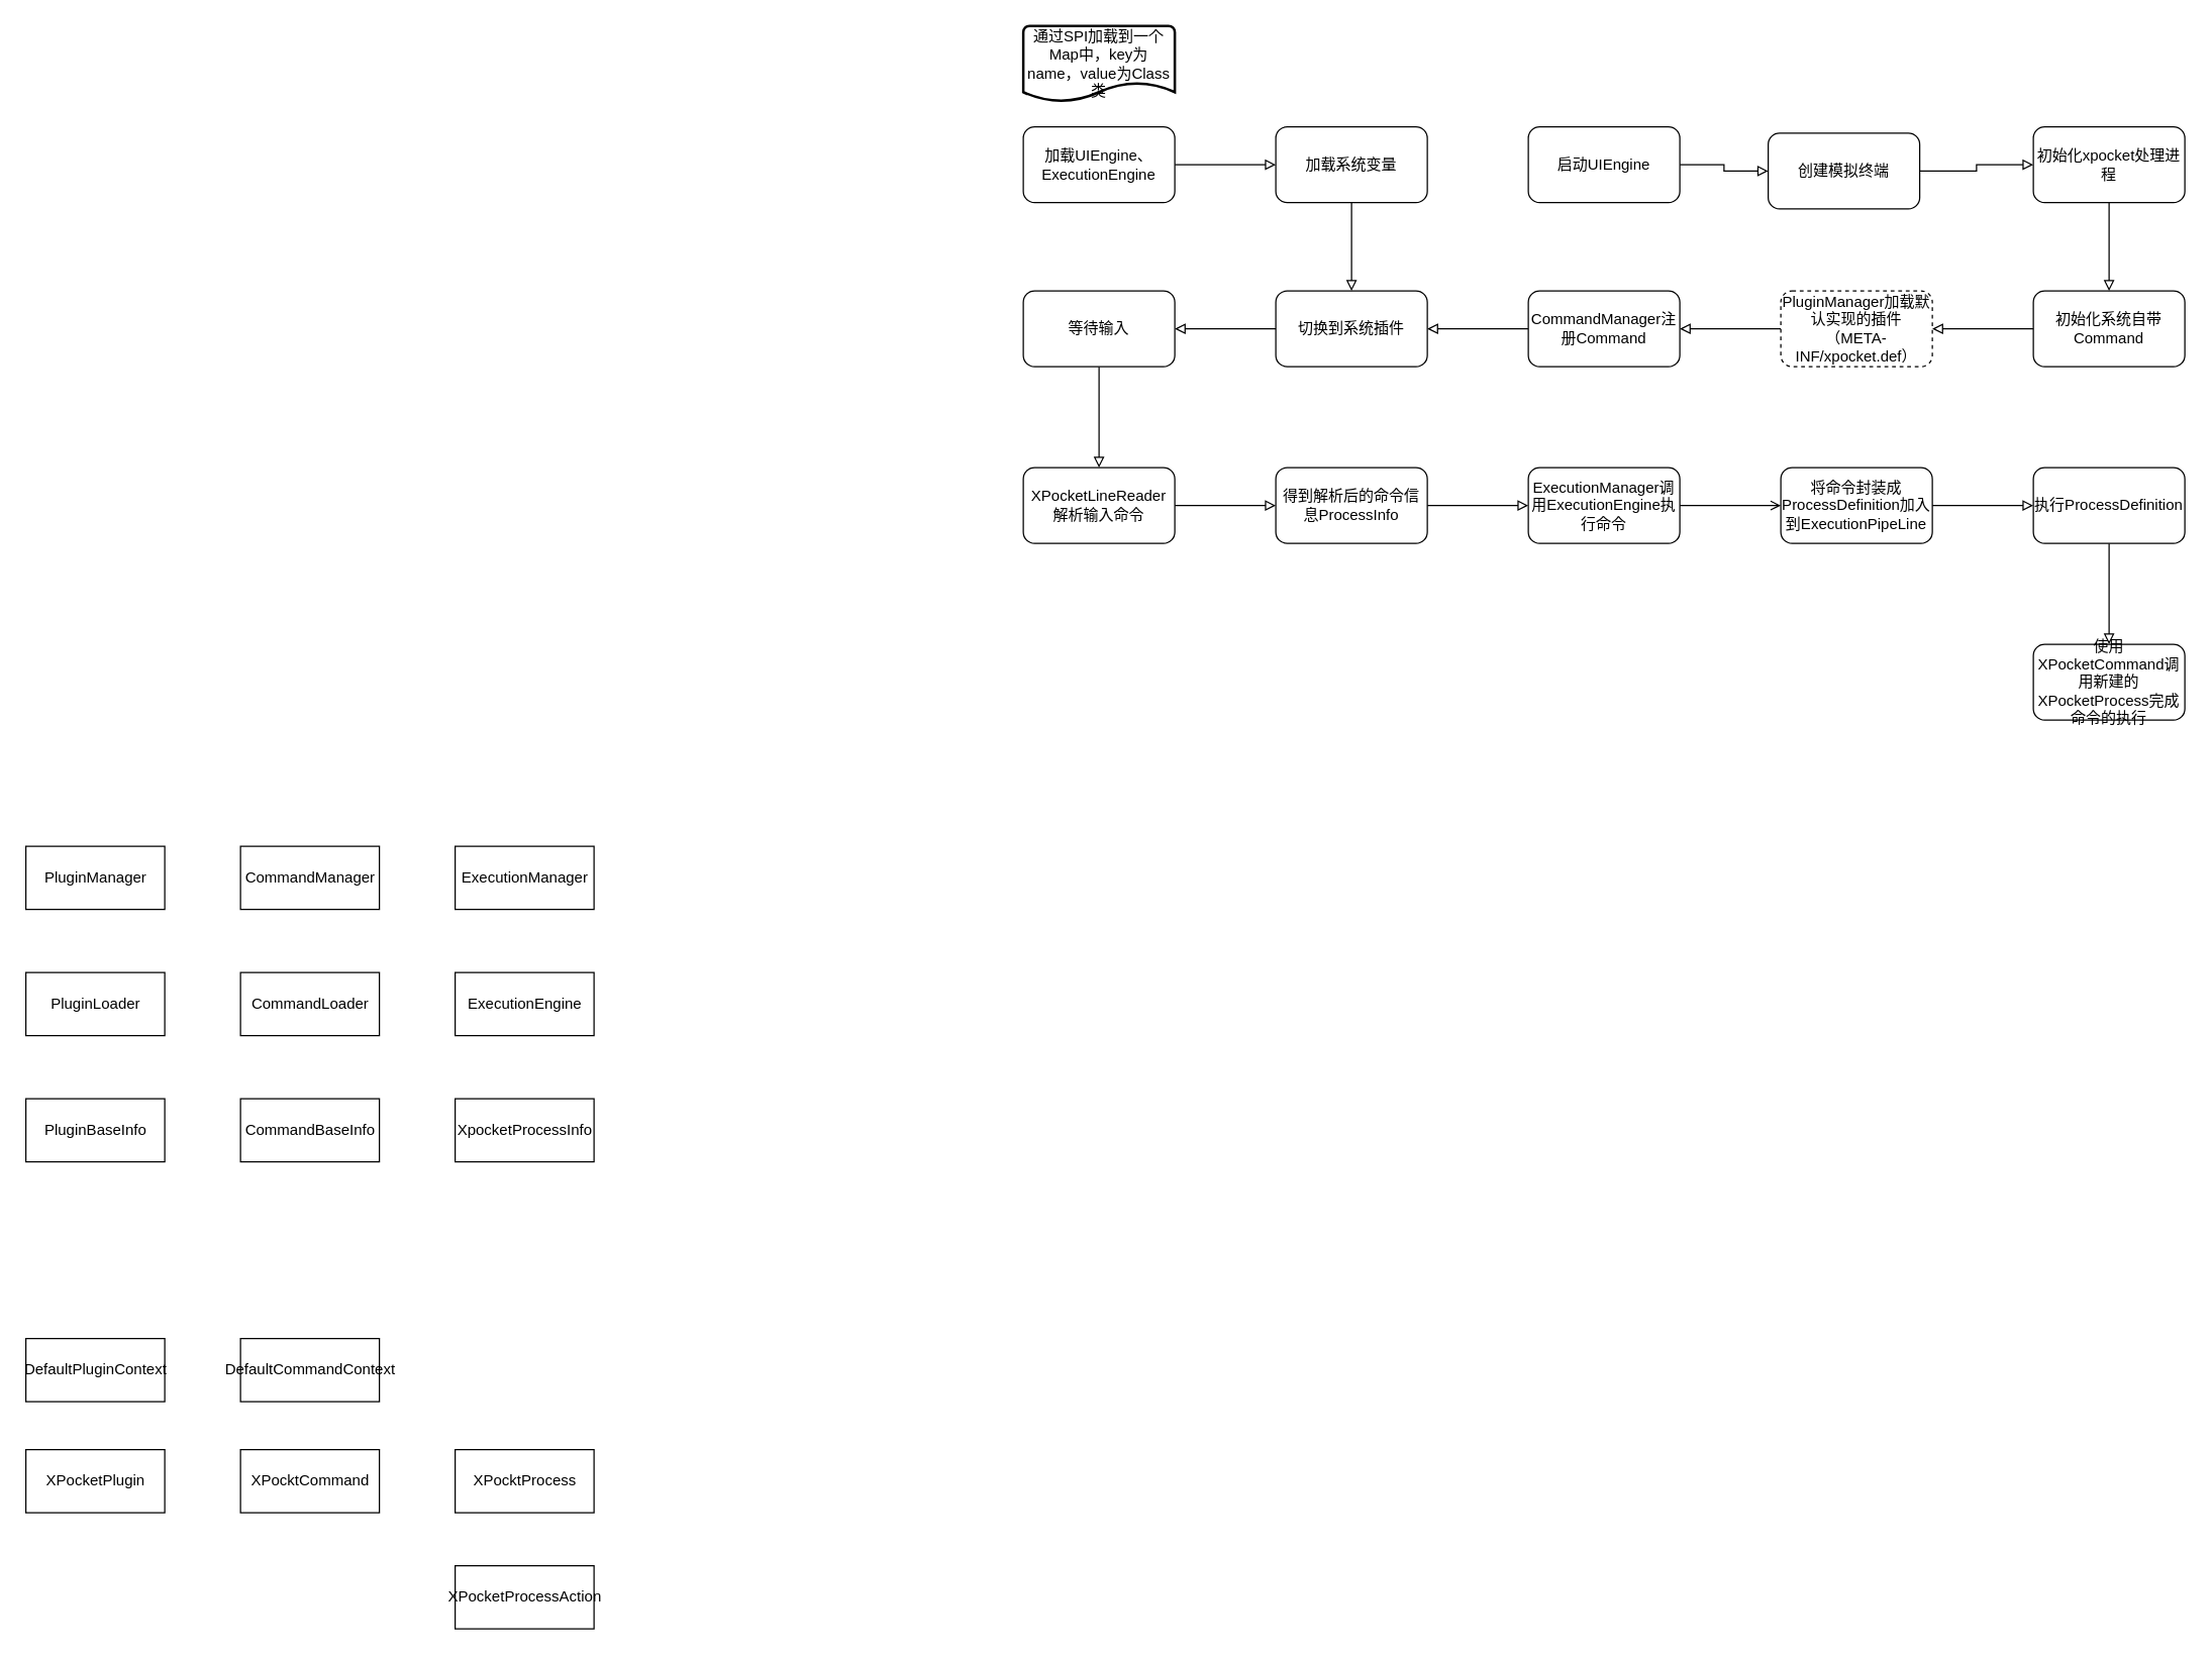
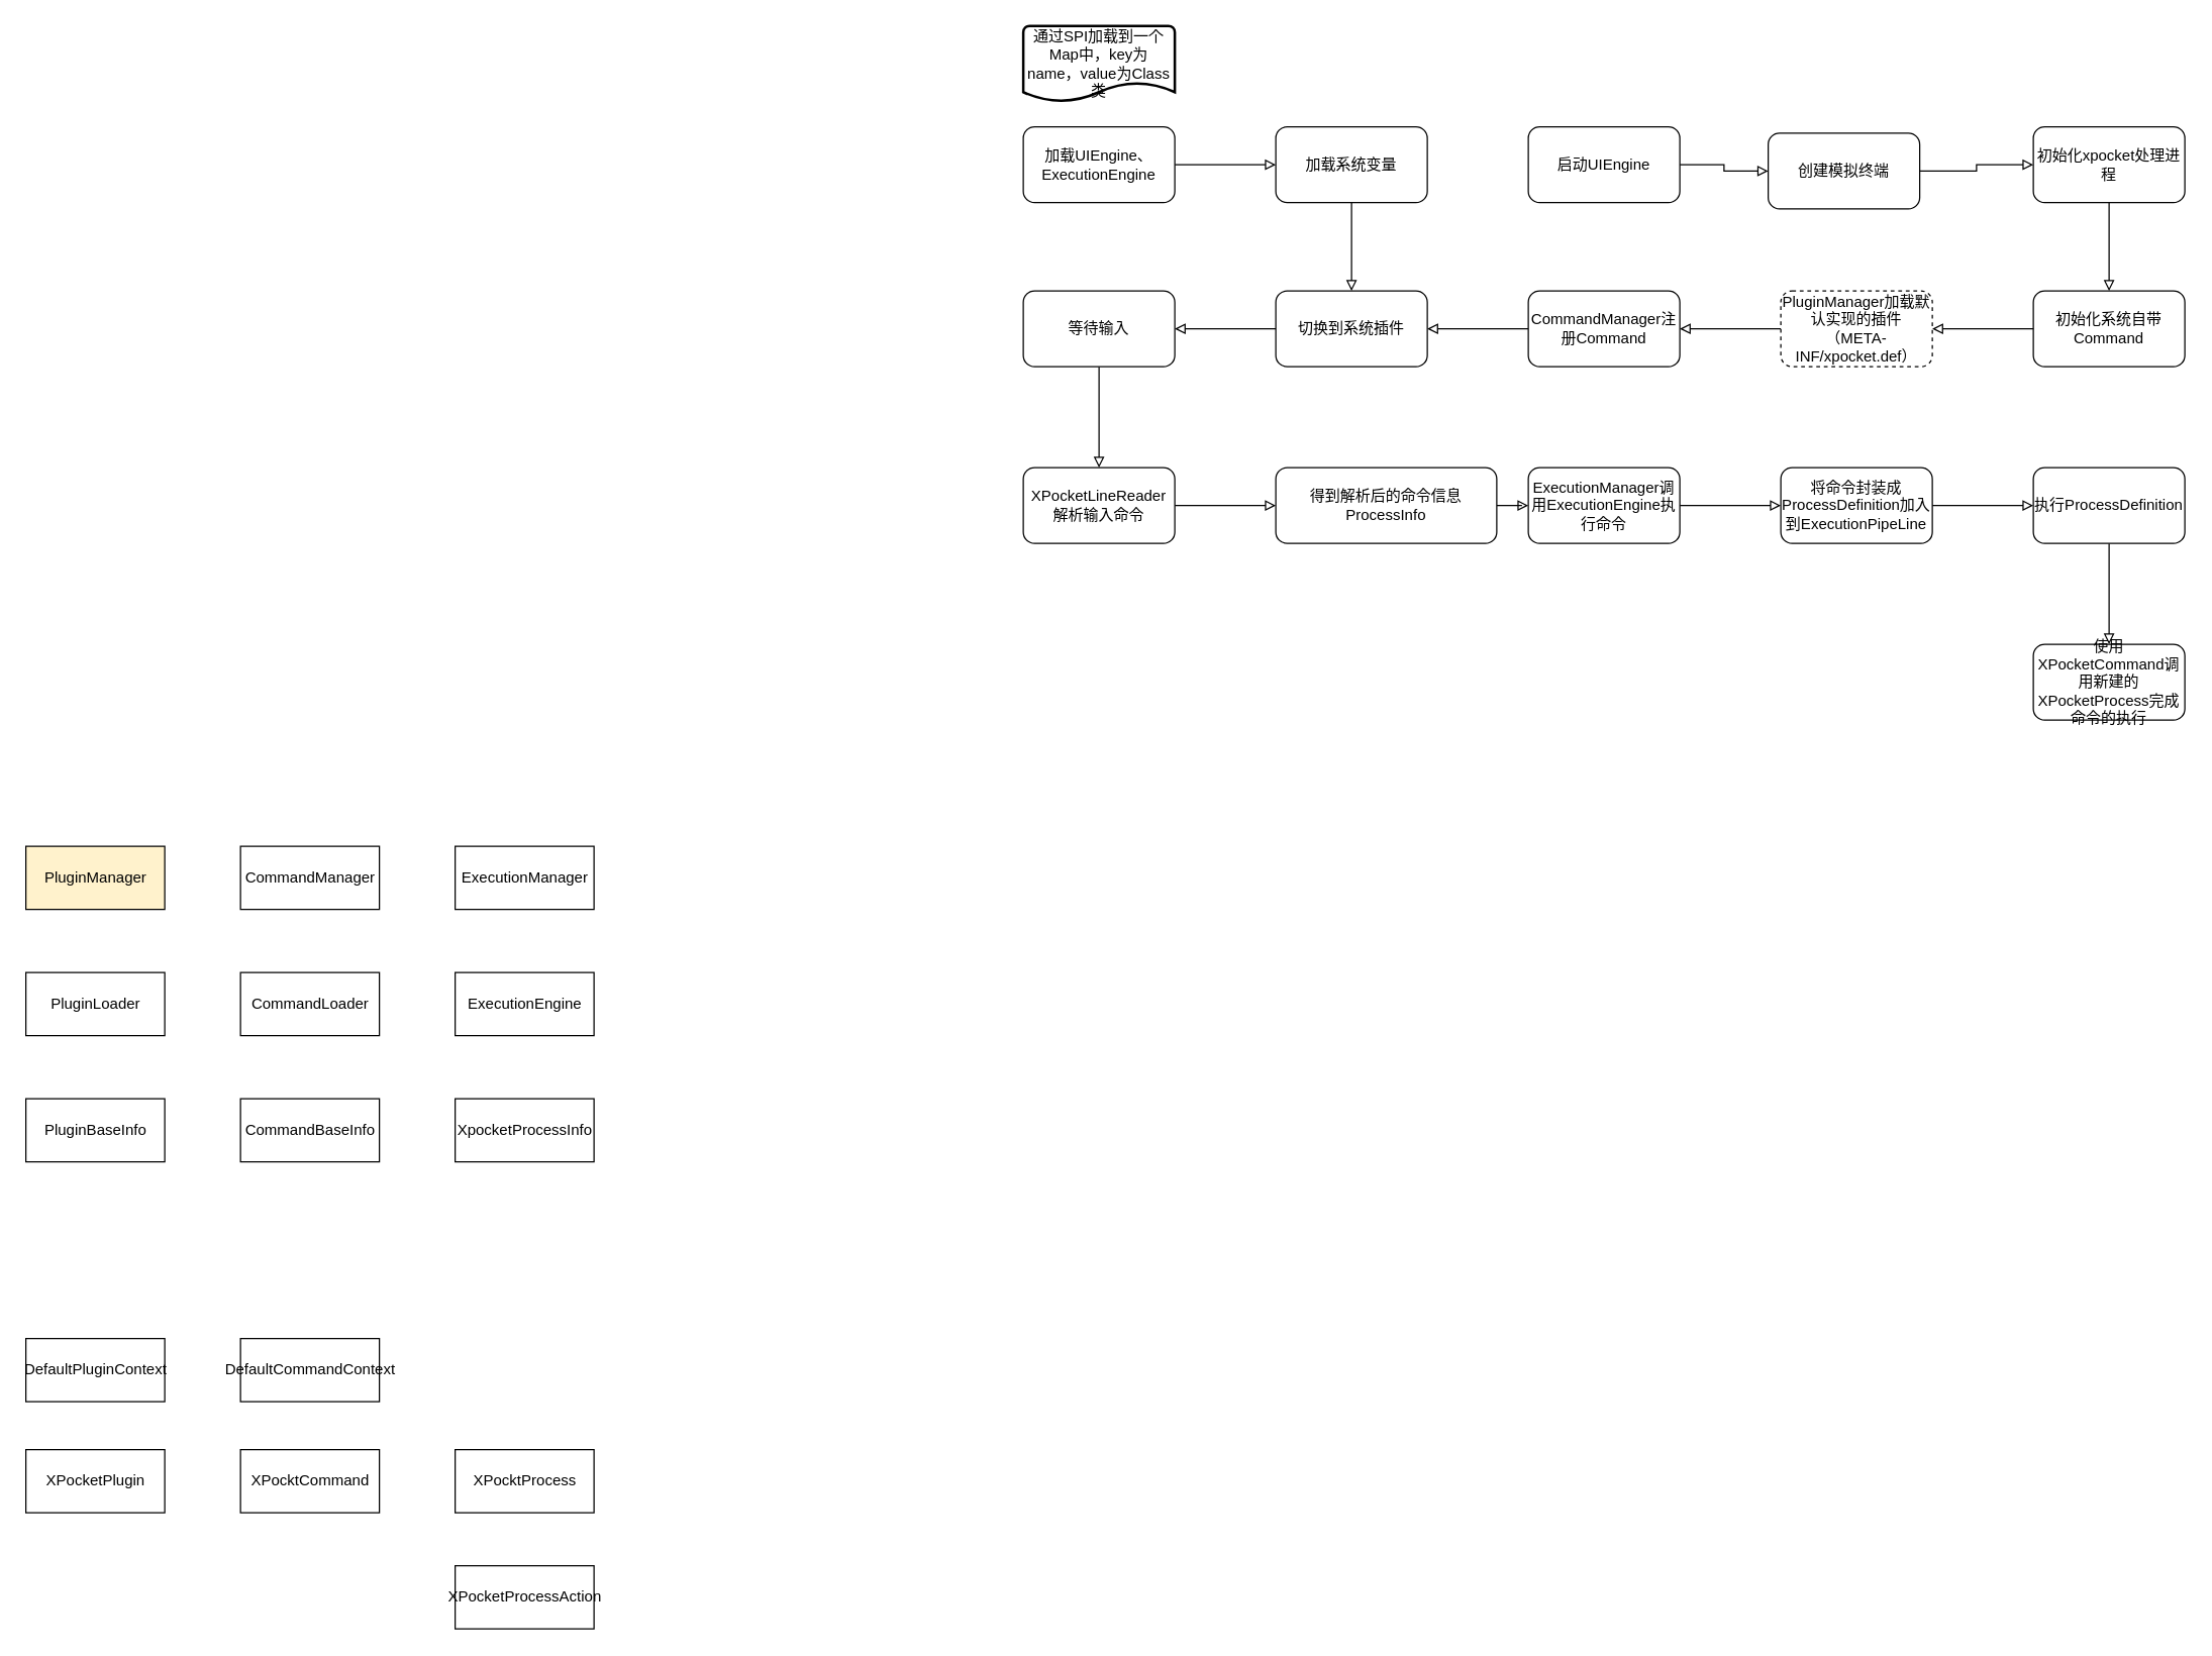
- <mxCell id="26" value="得到解析后的命令信息ProcessInfo" style="whiteSpace=wrap;html=1;rounded=1;" parent="1" vertex="1"><mxGeometry x="1010" y="370" width="120" height="60" as="geometry" /></mxCell>
+ <mxCell id="26" value="得到解析后的命令信息ProcessInfo" style="whiteSpace=wrap;html=1;rounded=1;" parent="1" vertex="1"><mxGeometry x="1010" y="370" width="175" height="60" as="geometry" /></mxCell>
- <mxCell id="27" value="" style="edgeStyle=orthogonalEdgeStyle;rounded=0;orthogonalLoop=1;jettySize=auto;html=1;endArrow=open;endFill=0;" parent="1" source="28" target="30" edge="1"><mxGeometry relative="1" as="geometry" /></mxCell>
+ <mxCell id="27" value="" style="edgeStyle=orthogonalEdgeStyle;rounded=0;orthogonalLoop=1;jettySize=auto;html=1;endArrow=block;endFill=0;" parent="1" source="28" target="30" edge="1"><mxGeometry relative="1" as="geometry" /></mxCell>
- <mxCell id="34" value="PluginManager" style="html=1;" vertex="1" parent="1"><mxGeometry x="20" y="670" width="110" height="50" as="geometry" /></mxCell>
+ <mxCell id="34" value="PluginManager" style="html=1;fillColor=#fff2cc;" vertex="1" parent="1"><mxGeometry x="20" y="670" width="110" height="50" as="geometry" /></mxCell>
